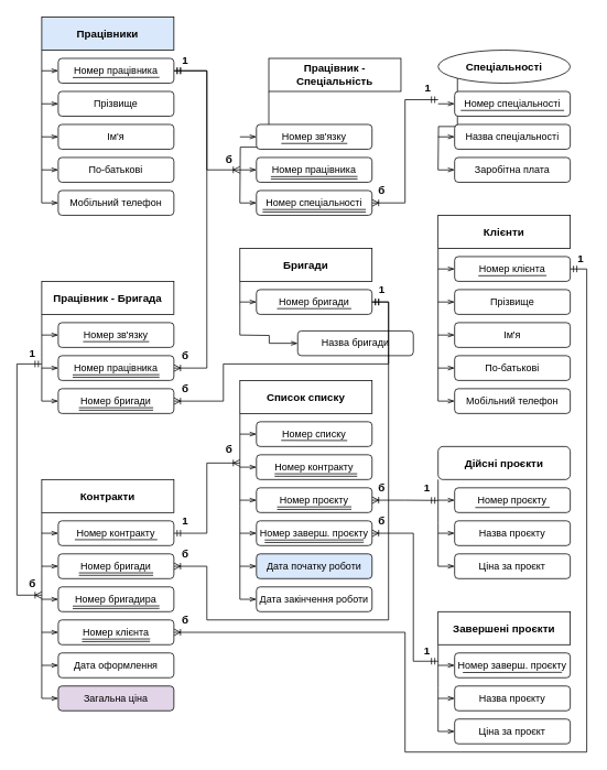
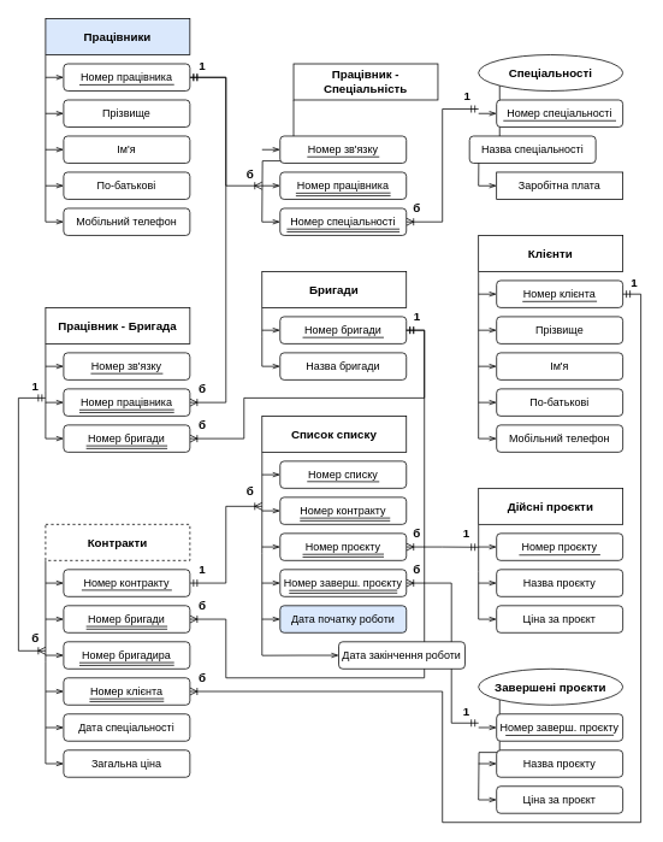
- <mxCell id="42" value="Назва спеціальності" style="rounded=1;whiteSpace=wrap;html=1;" vertex="1" parent="1"><mxGeometry x="550" y="150" width="140" height="30" as="geometry" /></mxCell>
+ <mxCell id="42" value="Назва спеціальності" style="rounded=1;whiteSpace=wrap;html=1;" vertex="1" parent="1"><mxGeometry x="520" y="150" width="140" height="30" as="geometry" /></mxCell>
- <mxCell id="45" value="Заробітна плата" style="rounded=1;whiteSpace=wrap;html=1;" vertex="1" parent="1"><mxGeometry x="550" y="190" width="140" height="30" as="geometry" /></mxCell>
+ <mxCell id="45" value="Заробітна плата" style="whiteSpace=wrap;html=1;rounded=0;" vertex="1" parent="1"><mxGeometry x="550" y="190" width="140" height="30" as="geometry" /></mxCell>
- <mxCell id="22" value="Назва бригади" style="rounded=1;whiteSpace=wrap;html=1;" vertex="1" parent="1"><mxGeometry x="360" y="400" width="140" height="30" as="geometry" /></mxCell>
+ <mxCell id="22" value="Назва бригади" style="rounded=1;whiteSpace=wrap;html=1;" vertex="1" parent="1"><mxGeometry x="310" y="390" width="140" height="30" as="geometry" /></mxCell>
- <mxCell id="95" value="&lt;span style=&quot;font-size: 13px;&quot;&gt;&lt;b&gt;Дійсні проєкти&lt;/b&gt;&lt;/span&gt;" style="whiteSpace=wrap;html=1;rounded=1;" vertex="1" parent="1"><mxGeometry x="530" y="540" width="160" height="40" as="geometry" /></mxCell>
+ <mxCell id="95" value="&lt;span style=&quot;font-size: 13px;&quot;&gt;&lt;b&gt;Дійсні проєкти&lt;/b&gt;&lt;/span&gt;" style="rounded=0;whiteSpace=wrap;html=1;" vertex="1" parent="1"><mxGeometry x="530" y="540" width="160" height="40" as="geometry" /></mxCell>
- <mxCell id="47" value="&lt;span style=&quot;font-size: 13px;&quot;&gt;&lt;b&gt;Контракти&lt;/b&gt;&lt;/span&gt;" style="rounded=0;whiteSpace=wrap;html=1;" vertex="1" parent="1"><mxGeometry x="50.06" y="580" width="160" height="40" as="geometry" /></mxCell>
+ <mxCell id="47" value="&lt;span style=&quot;font-size: 13px;&quot;&gt;&lt;b&gt;Контракти&lt;/b&gt;&lt;/span&gt;" style="rounded=0;whiteSpace=wrap;html=1;dashed=1;" vertex="1" parent="1"><mxGeometry x="50.06" y="580" width="160" height="40" as="geometry" /></mxCell>
- <mxCell id="88" value="Дата закінчення роботи" style="rounded=1;whiteSpace=wrap;html=1;" vertex="1" parent="1"><mxGeometry x="310.03" y="710" width="140" height="30" as="geometry" /></mxCell>
+ <mxCell id="88" value="Дата закінчення роботи" style="rounded=1;whiteSpace=wrap;html=1;" vertex="1" parent="1"><mxGeometry x="375.03" y="710" width="140" height="30" as="geometry" /></mxCell>
- <mxCell id="104" value="&lt;span style=&quot;font-size: 13px;&quot;&gt;&lt;b&gt;Завершені проєкти&lt;/b&gt;&lt;/span&gt;" style="rounded=0;whiteSpace=wrap;html=1;" vertex="1" parent="1"><mxGeometry x="530" y="740" width="160" height="40" as="geometry" /></mxCell>
+ <mxCell id="104" value="&lt;span style=&quot;font-size: 13px;&quot;&gt;&lt;b&gt;Завершені проєкти&lt;/b&gt;&lt;/span&gt;" style="ellipse;whiteSpace=wrap;html=1;" vertex="1" parent="1"><mxGeometry x="530" y="740" width="160" height="40" as="geometry" /></mxCell>
- <mxCell id="61" value="Дата оформлення" style="rounded=1;whiteSpace=wrap;html=1;" vertex="1" parent="1"><mxGeometry x="70.06" y="790" width="140" height="30" as="geometry" /></mxCell>
+ <mxCell id="61" value="Дата спеціальності" style="rounded=1;whiteSpace=wrap;html=1;" vertex="1" parent="1"><mxGeometry x="70.06" y="790" width="140" height="30" as="geometry" /></mxCell>
- <mxCell id="70" value="Загальна ціна" style="rounded=1;whiteSpace=wrap;html=1;fillColor=#e1d5e7;" vertex="1" parent="1"><mxGeometry x="70.06" y="830" width="140" height="30" as="geometry" /></mxCell>
+ <mxCell id="70" value="Загальна ціна" style="rounded=1;whiteSpace=wrap;html=1;" vertex="1" parent="1"><mxGeometry x="70.06" y="830" width="140" height="30" as="geometry" /></mxCell>
